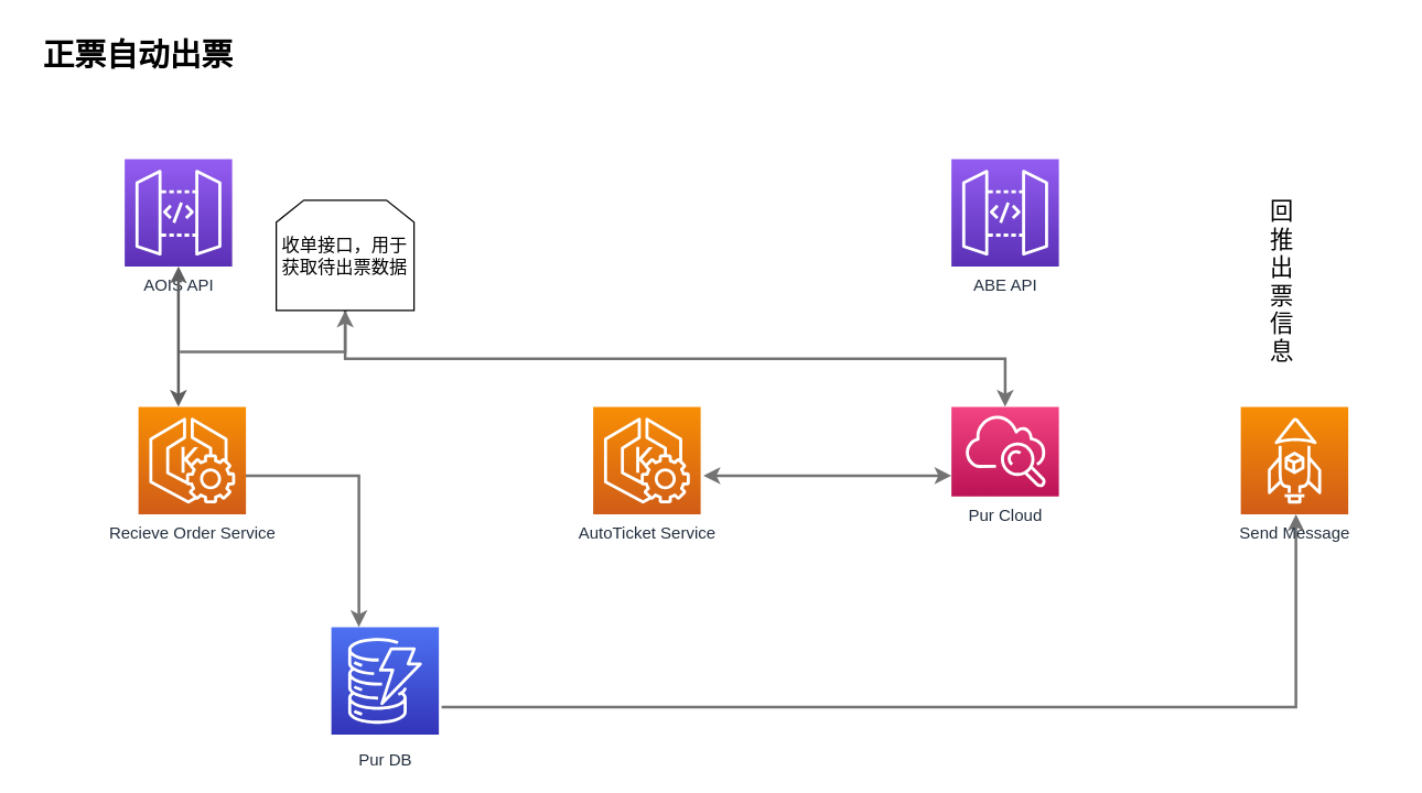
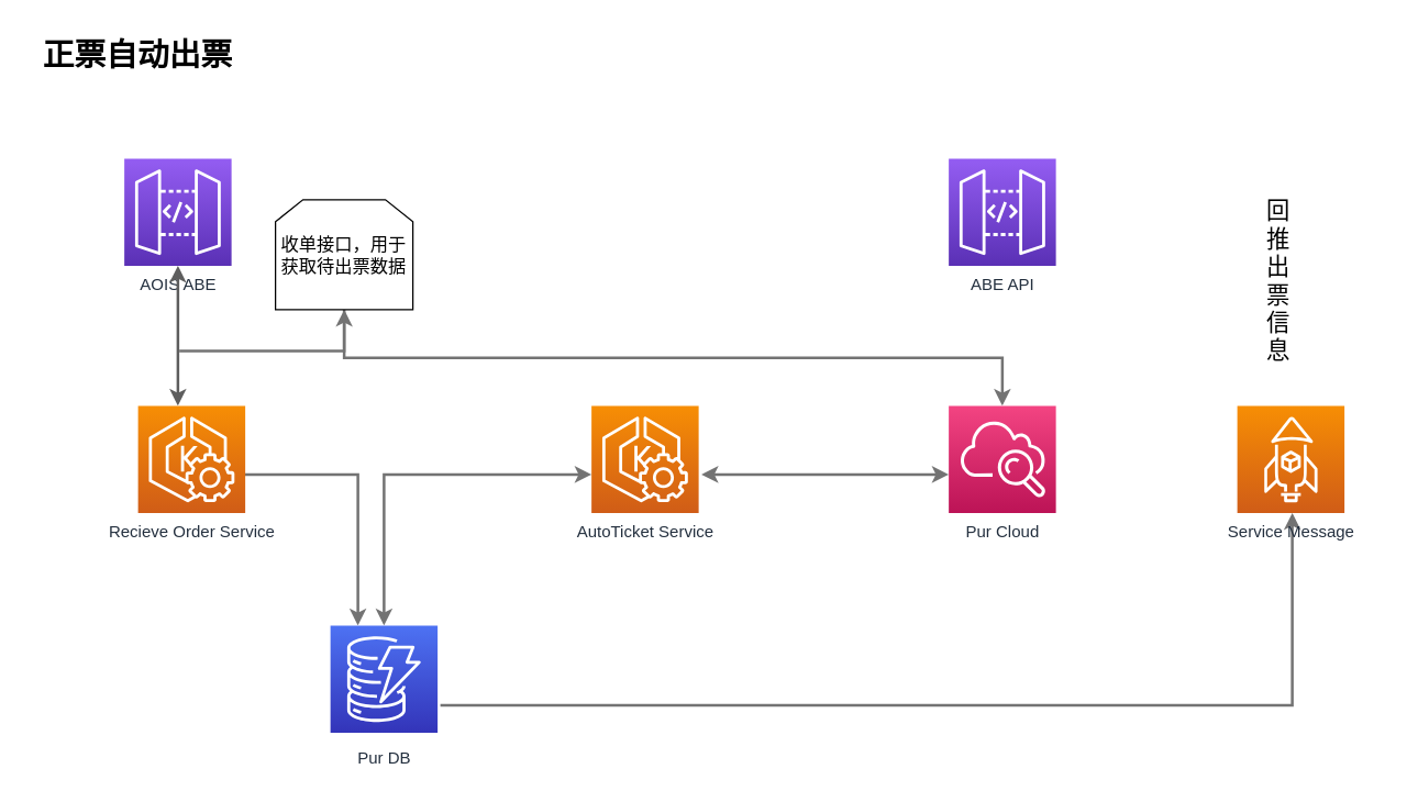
- <mxCell id="3" value="AOIS API" style="outlineConnect=0;fontColor=#232F3E;gradientColor=#945DF2;gradientDirection=north;fillColor=#5A30B5;strokeColor=#ffffff;dashed=0;verticalLabelPosition=bottom;verticalAlign=top;align=center;html=1;fontSize=12;fontStyle=0;aspect=fixed;shape=mxgraph.aws4.resourceIcon;resIcon=mxgraph.aws4.api_gateway;labelBackgroundColor=#ffffff;" vertex="1" parent="1"><mxGeometry x="90" y="115" width="78" height="78" as="geometry" /></mxCell>
+ <mxCell id="3" value="AOIS ABE" style="outlineConnect=0;fontColor=#232F3E;gradientColor=#945DF2;gradientDirection=north;fillColor=#5A30B5;strokeColor=#ffffff;dashed=0;verticalLabelPosition=bottom;verticalAlign=top;align=center;html=1;fontSize=12;fontStyle=0;aspect=fixed;shape=mxgraph.aws4.resourceIcon;resIcon=mxgraph.aws4.api_gateway;labelBackgroundColor=#ffffff;" vertex="1" parent="1"><mxGeometry x="90" y="115" width="78" height="78" as="geometry" /></mxCell>
- <mxCell id="10" value="Pur Cloud" style="outlineConnect=0;fontColor=#232F3E;gradientColor=#F34482;gradientDirection=north;fillColor=#BC1356;strokeColor=#ffffff;dashed=0;verticalLabelPosition=bottom;verticalAlign=top;align=center;html=1;fontSize=12;fontStyle=0;aspect=fixed;shape=mxgraph.aws4.resourceIcon;resIcon=mxgraph.aws4.cloudwatch;labelBackgroundColor=#ffffff;" vertex="1" parent="1"><mxGeometry x="690" y="295" width="78" height="65" as="geometry" /></mxCell>
+ <mxCell id="10" value="Pur Cloud" style="outlineConnect=0;fontColor=#232F3E;gradientColor=#F34482;gradientDirection=north;fillColor=#BC1356;strokeColor=#ffffff;dashed=0;verticalLabelPosition=bottom;verticalAlign=top;align=center;html=1;fontSize=12;fontStyle=0;aspect=fixed;shape=mxgraph.aws4.resourceIcon;resIcon=mxgraph.aws4.cloudwatch;labelBackgroundColor=#ffffff;" vertex="1" parent="1"><mxGeometry x="690" y="295" width="78" height="78" as="geometry" /></mxCell>
+ <mxCell id="7" style="edgeStyle=elbowEdgeStyle;rounded=0;orthogonalLoop=1;jettySize=auto;elbow=vertical;html=1;fontSize=23;startArrow=classic;startFill=1;strokeColor=#737373;strokeWidth=2;endArrow=classic;endFill=1;" edge="1" parent="1" source="18" target="6"><mxGeometry relative="1" as="geometry"><mxPoint x="390" y="455" as="targetPoint" /><mxPoint x="420" y="355" as="sourcePoint" /><Array as="points"><mxPoint x="380" y="345" /><mxPoint x="460" y="494" /><mxPoint x="380" y="554" /></Array></mxGeometry></mxCell>
- <mxCell id="13" value="Send Message" style="sketch=0;points=[[0,0,0],[0.25,0,0],[0.5,0,0],[0.75,0,0],[1,0,0],[0,1,0],[0.25,1,0],[0.5,1,0],[0.75,1,0],[1,1,0],[0,0.25,0],[0,0.5,0],[0,0.75,0],[1,0.25,0],[1,0.5,0],[1,0.75,0]];outlineConnect=0;fontColor=#232F3E;gradientColor=#F78E04;gradientDirection=north;fillColor=#D05C17;strokeColor=#ffffff;dashed=0;verticalLabelPosition=bottom;verticalAlign=top;align=center;html=1;fontSize=12;fontStyle=0;aspect=fixed;shape=mxgraph.aws4.resourceIcon;resIcon=mxgraph.aws4.bottlerocket;" vertex="1" parent="1"><mxGeometry x="900" y="295" width="78" height="78" as="geometry" /></mxCell>
+ <mxCell id="13" value="Service Message" style="sketch=0;points=[[0,0,0],[0.25,0,0],[0.5,0,0],[0.75,0,0],[1,0,0],[0,1,0],[0.25,1,0],[0.5,1,0],[0.75,1,0],[1,1,0],[0,0.25,0],[0,0.5,0],[0,0.75,0],[1,0.25,0],[1,0.5,0],[1,0.75,0]];outlineConnect=0;fontColor=#232F3E;gradientColor=#F78E04;gradientDirection=north;fillColor=#D05C17;strokeColor=#ffffff;dashed=0;verticalLabelPosition=bottom;verticalAlign=top;align=center;html=1;fontSize=12;fontStyle=0;aspect=fixed;shape=mxgraph.aws4.resourceIcon;resIcon=mxgraph.aws4.bottlerocket;" vertex="1" parent="1"><mxGeometry x="900" y="295" width="78" height="78" as="geometry" /></mxCell>
